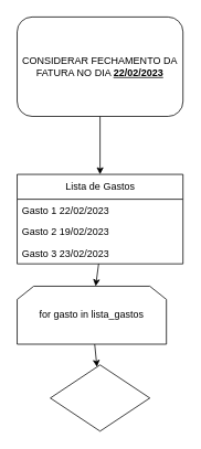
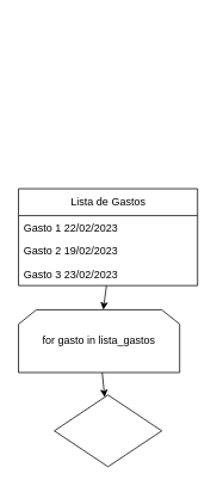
- <mxCell id="7" value="CONSIDERAR FECHAMENTO DA FATURA NO DIA &lt;b&gt;&lt;u&gt;22/02/2023&lt;/u&gt;&lt;/b&gt;" style="rounded=1;whiteSpace=wrap;html=1;" vertex="1" parent="1"><mxGeometry x="20" y="20" width="200" height="120" as="geometry" /></mxCell>
- <mxCell id="6" value="" style="edgeStyle=none;html=1;entryX=0.5;entryY=0;entryDx=0;entryDy=0;" edge="1" parent="1" source="7" target="2"><mxGeometry relative="1" as="geometry"><mxPoint x="120" y="200" as="targetPoint" /></mxGeometry></mxCell>
